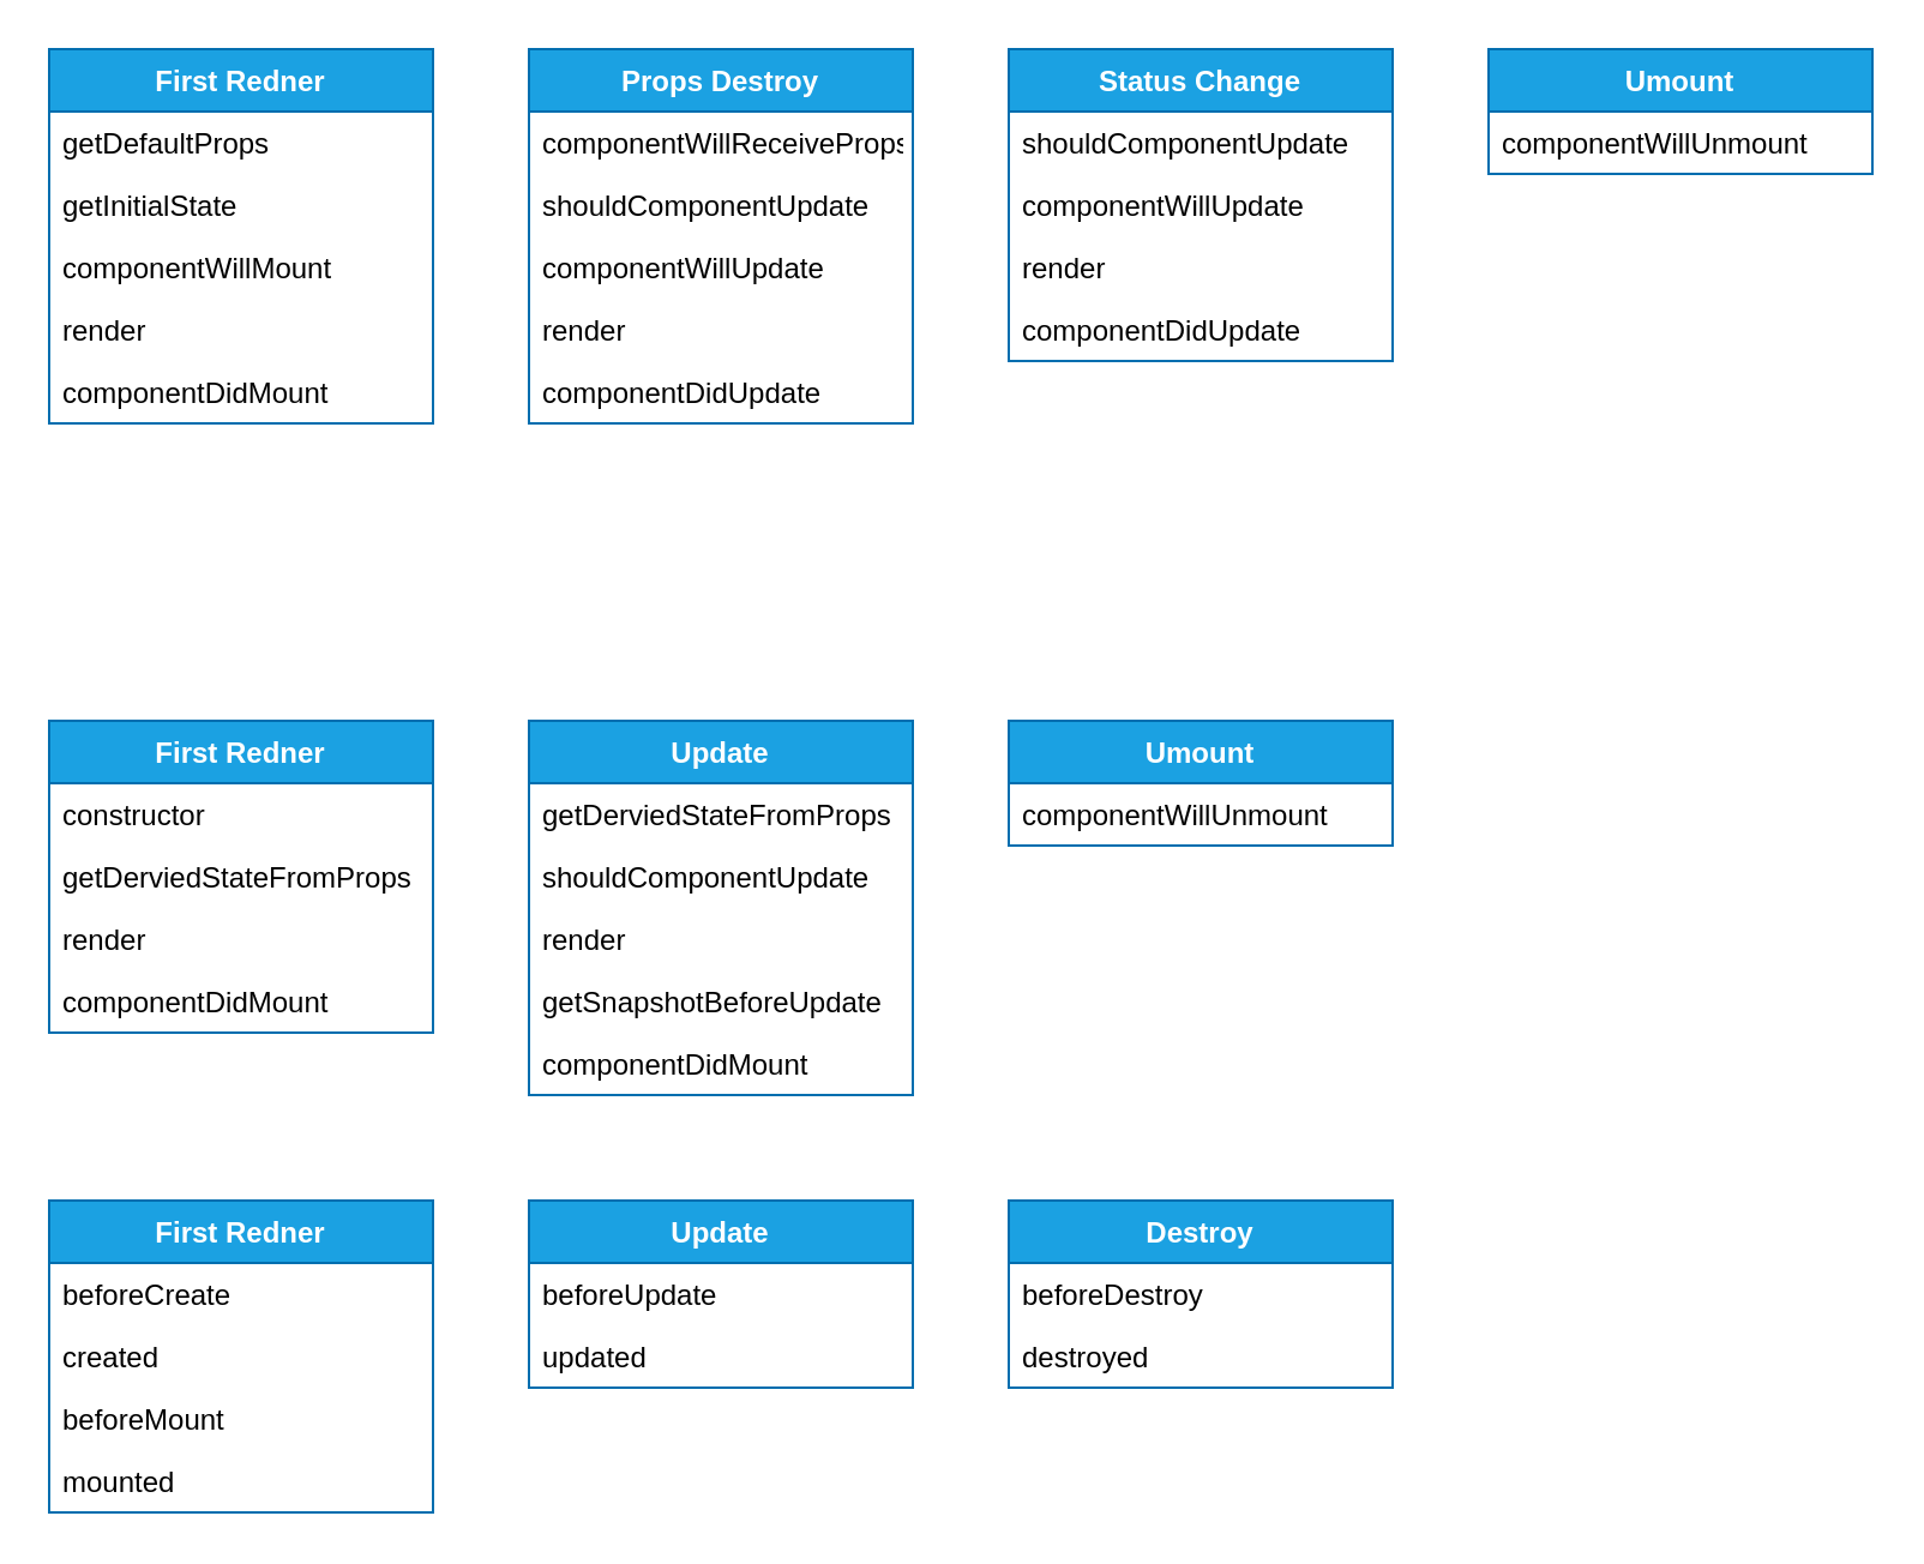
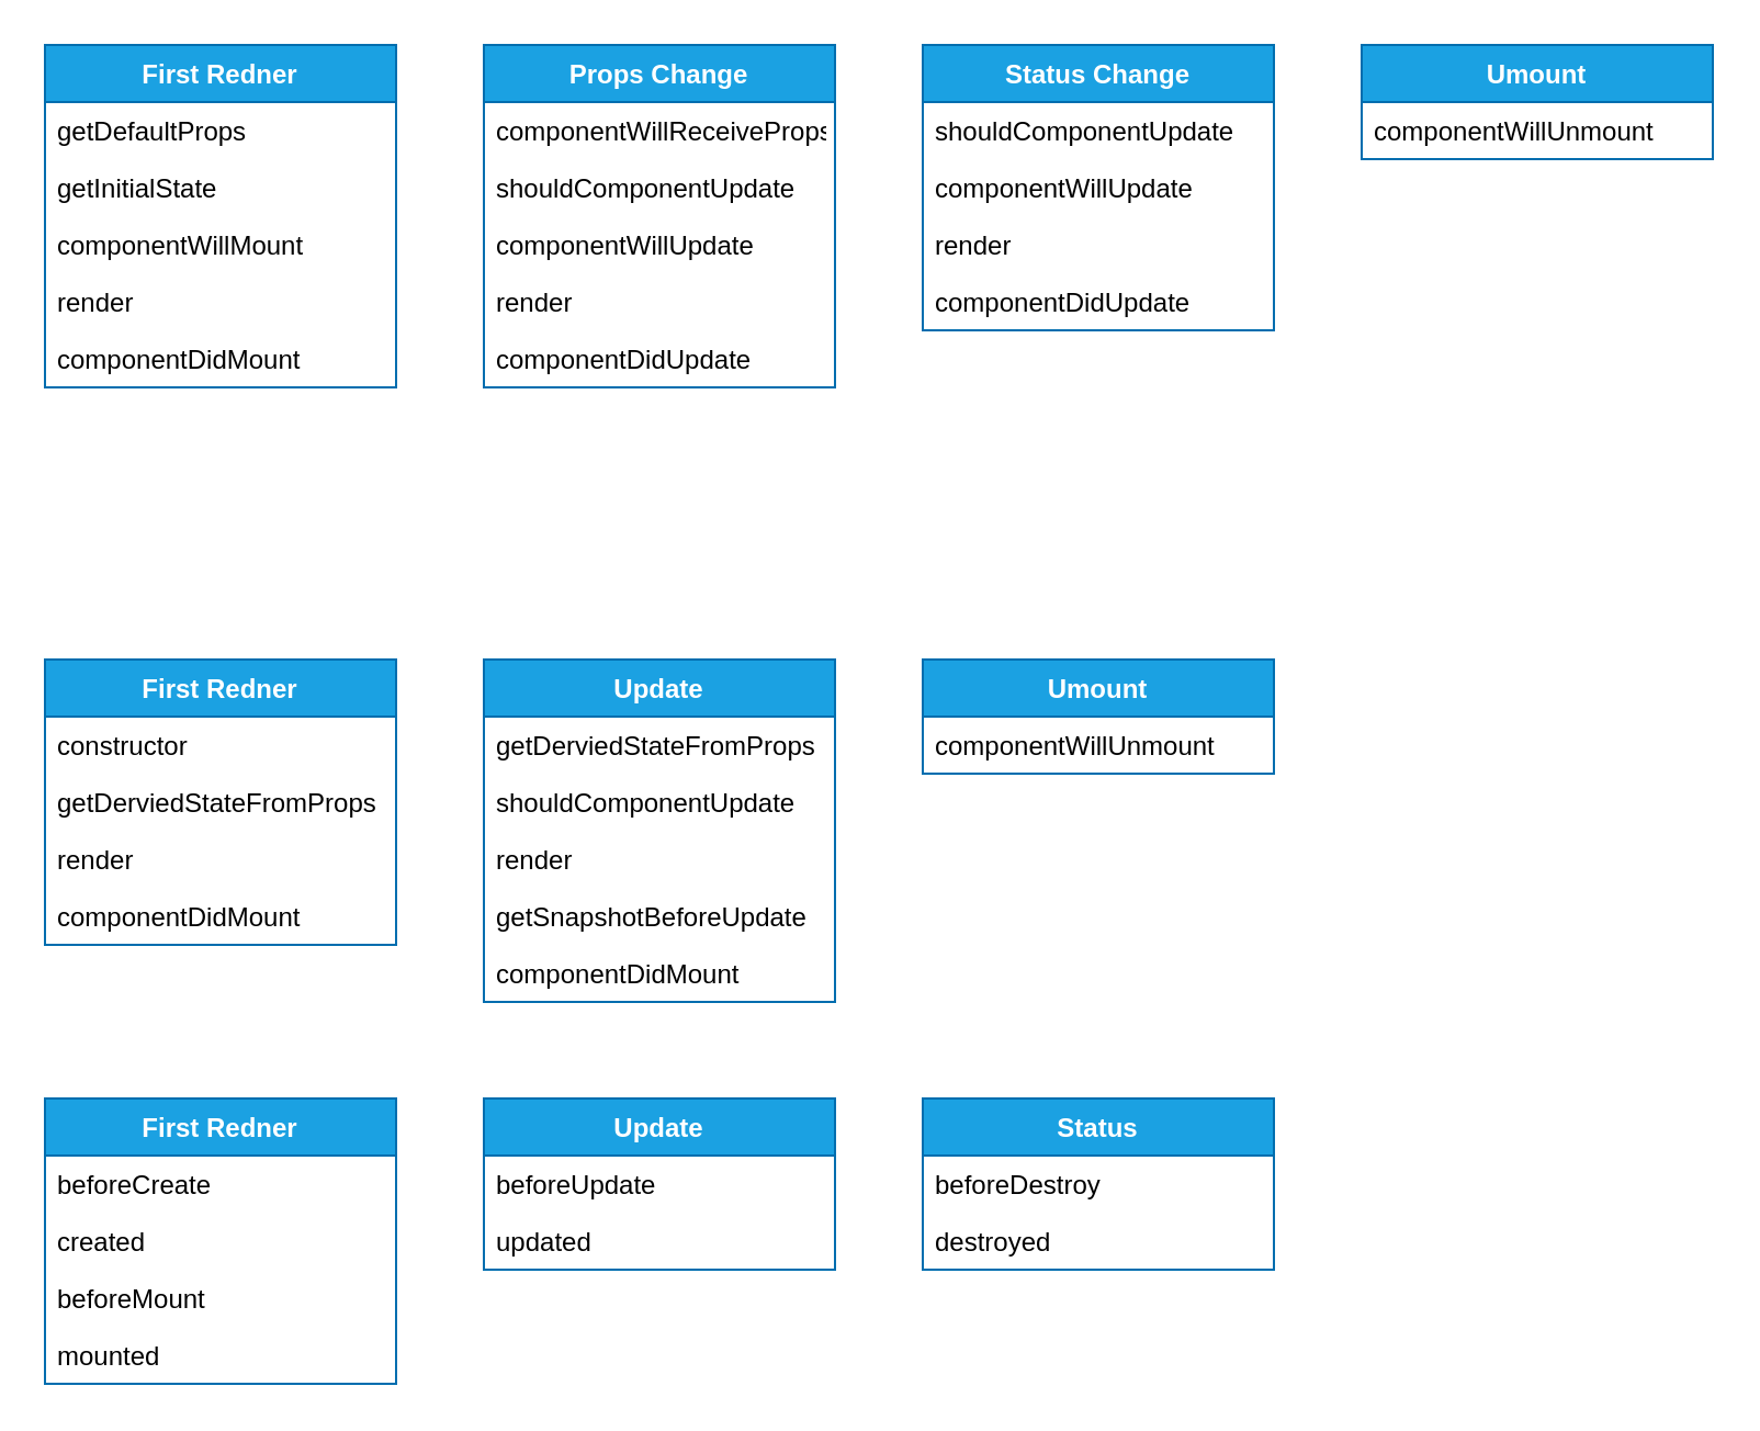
- <mxCell id="8" value="Props Destroy" style="swimlane;fontStyle=1;childLayout=stackLayout;horizontal=1;startSize=26;fillColor=#1ba1e2;horizontalStack=0;resizeParent=1;resizeParentMax=0;resizeLast=0;collapsible=1;marginBottom=0;strokeColor=#006EAF;fontColor=#ffffff;" parent="1" vertex="1"><mxGeometry x="220" y="20" width="160" height="156" as="geometry"><mxRectangle x="240" y="480" width="160" height="26" as="alternateBounds" /></mxGeometry></mxCell>
+ <mxCell id="8" value="Props Change" style="swimlane;fontStyle=1;childLayout=stackLayout;horizontal=1;startSize=26;fillColor=#1ba1e2;horizontalStack=0;resizeParent=1;resizeParentMax=0;resizeLast=0;collapsible=1;marginBottom=0;strokeColor=#006EAF;fontColor=#ffffff;" parent="1" vertex="1"><mxGeometry x="220" y="20" width="160" height="156" as="geometry"><mxRectangle x="240" y="480" width="160" height="26" as="alternateBounds" /></mxGeometry></mxCell>
- <mxCell id="44" value="Destroy" style="swimlane;fontStyle=1;childLayout=stackLayout;horizontal=1;startSize=26;fillColor=#1ba1e2;horizontalStack=0;resizeParent=1;resizeParentMax=0;resizeLast=0;collapsible=1;marginBottom=0;strokeColor=#006EAF;fontColor=#ffffff;" vertex="1" parent="1"><mxGeometry x="420" y="500" width="160" height="78" as="geometry"><mxRectangle x="40" y="480" width="160" height="26" as="alternateBounds" /></mxGeometry></mxCell>
+ <mxCell id="44" value="Status" style="swimlane;fontStyle=1;childLayout=stackLayout;horizontal=1;startSize=26;fillColor=#1ba1e2;horizontalStack=0;resizeParent=1;resizeParentMax=0;resizeLast=0;collapsible=1;marginBottom=0;strokeColor=#006EAF;fontColor=#ffffff;" vertex="1" parent="1"><mxGeometry x="420" y="500" width="160" height="78" as="geometry"><mxRectangle x="40" y="480" width="160" height="26" as="alternateBounds" /></mxGeometry></mxCell>
